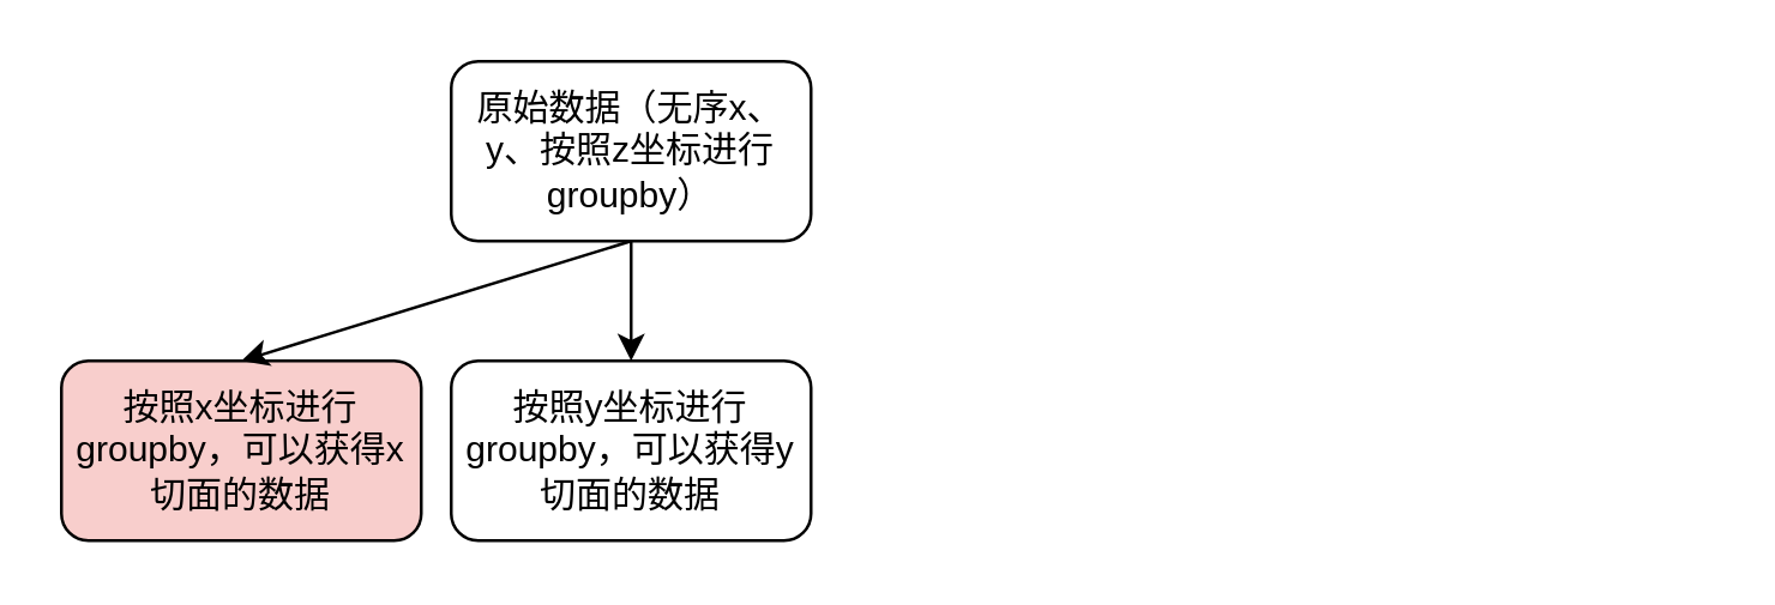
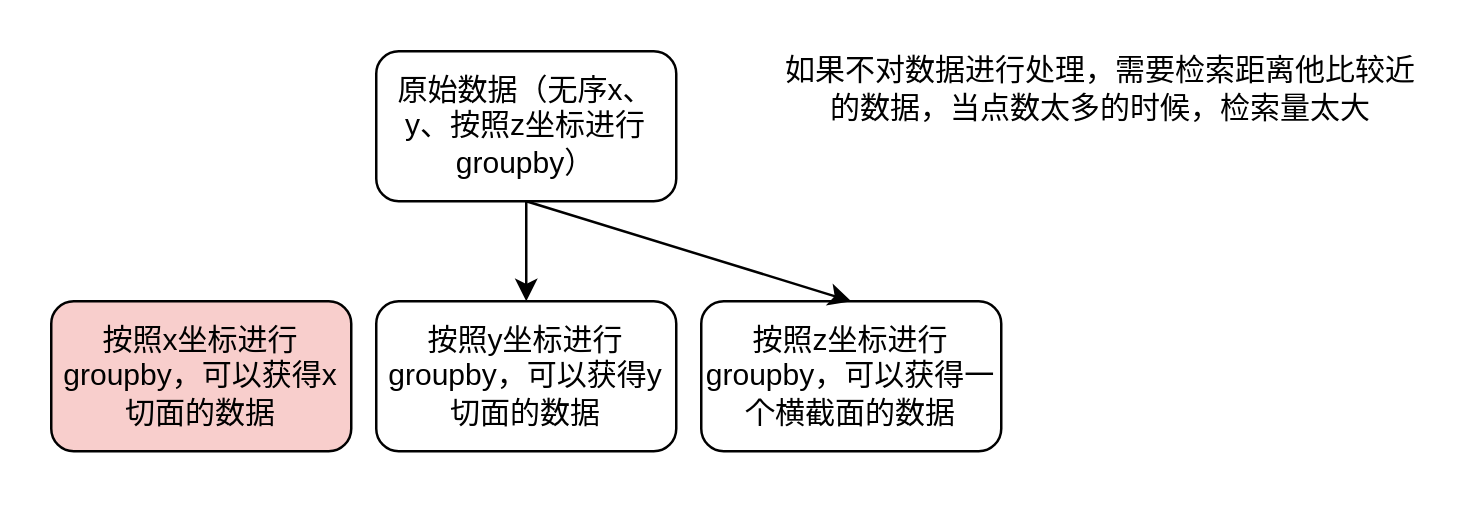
+ <mxCell id="9" value="如果不对数据进行处理，需要检索距离他比较近的数据，当点数太多的时候，检索量太大" style="text;html=1;align=center;verticalAlign=middle;whiteSpace=wrap;rounded=0;" vertex="1" parent="1"><mxGeometry x="310" y="20" width="260" height="30" as="geometry" /></mxCell>
- <mxCell id="4" value="" style="endArrow=classic;html=1;rounded=0;exitX=0.5;exitY=1;exitDx=0;exitDy=0;entryX=0.5;entryY=0;entryDx=0;entryDy=0;" edge="1" parent="1" source="2" target="3"><mxGeometry width="50" height="50" relative="1" as="geometry"><mxPoint x="250" y="70" as="sourcePoint" /><mxPoint x="300" y="20" as="targetPoint" /></mxGeometry></mxCell>
+ <mxCell id="8" value="" style="endArrow=classic;html=1;rounded=0;exitX=0.5;exitY=1;exitDx=0;exitDy=0;entryX=0.5;entryY=0;entryDx=0;entryDy=0;" edge="1" parent="1" source="2" target="6"><mxGeometry width="50" height="50" relative="1" as="geometry"><mxPoint x="160" y="390" as="sourcePoint" /><mxPoint x="210" y="340" as="targetPoint" /></mxGeometry></mxCell>
+ <mxCell id="6" value="按照z坐标进行groupby，可以获得一个横截面的数据" style="rounded=1;whiteSpace=wrap;html=1;" vertex="1" parent="1"><mxGeometry x="280" y="120" width="120" height="60" as="geometry" /></mxCell>
